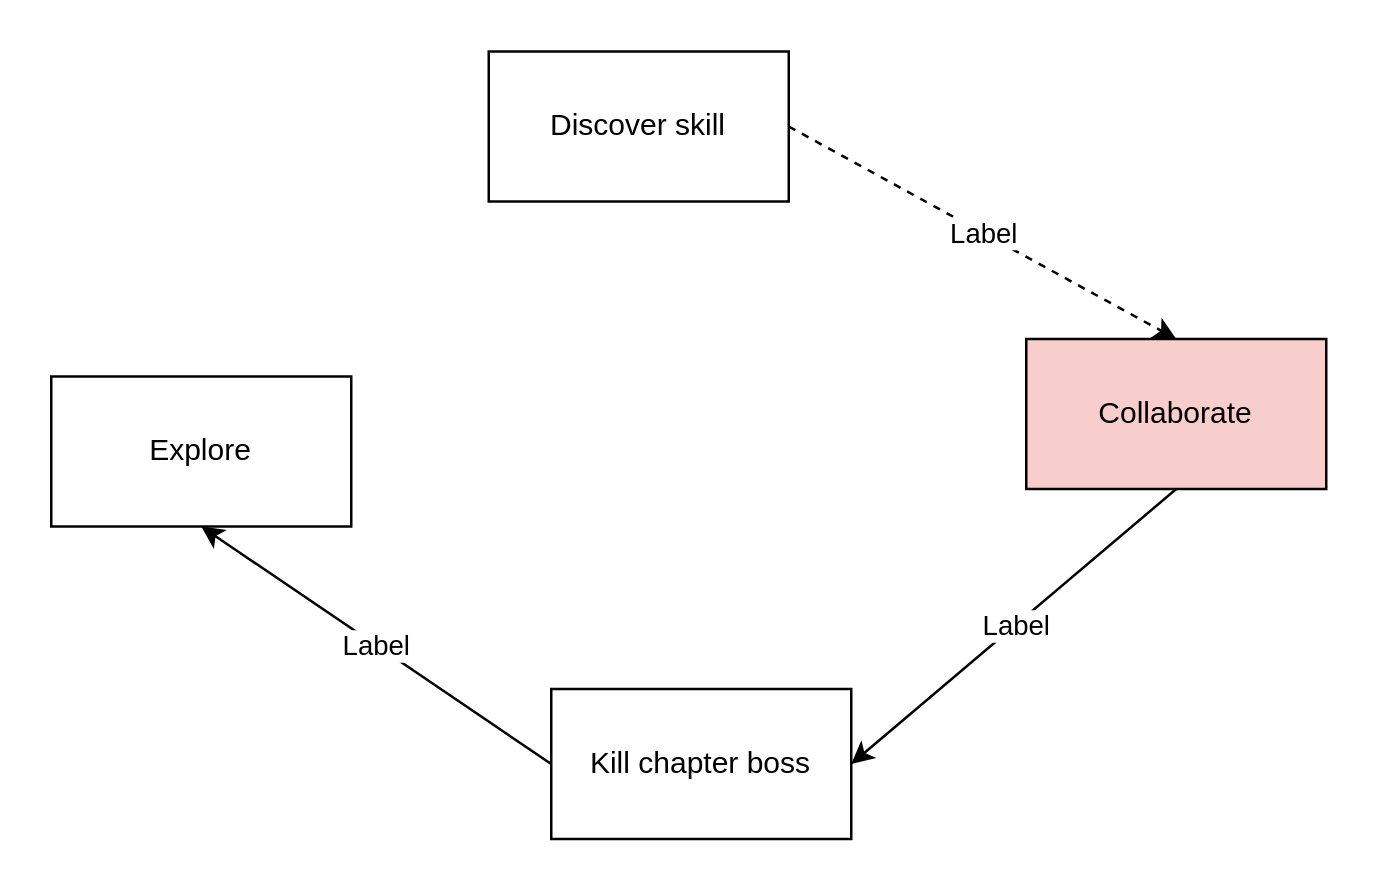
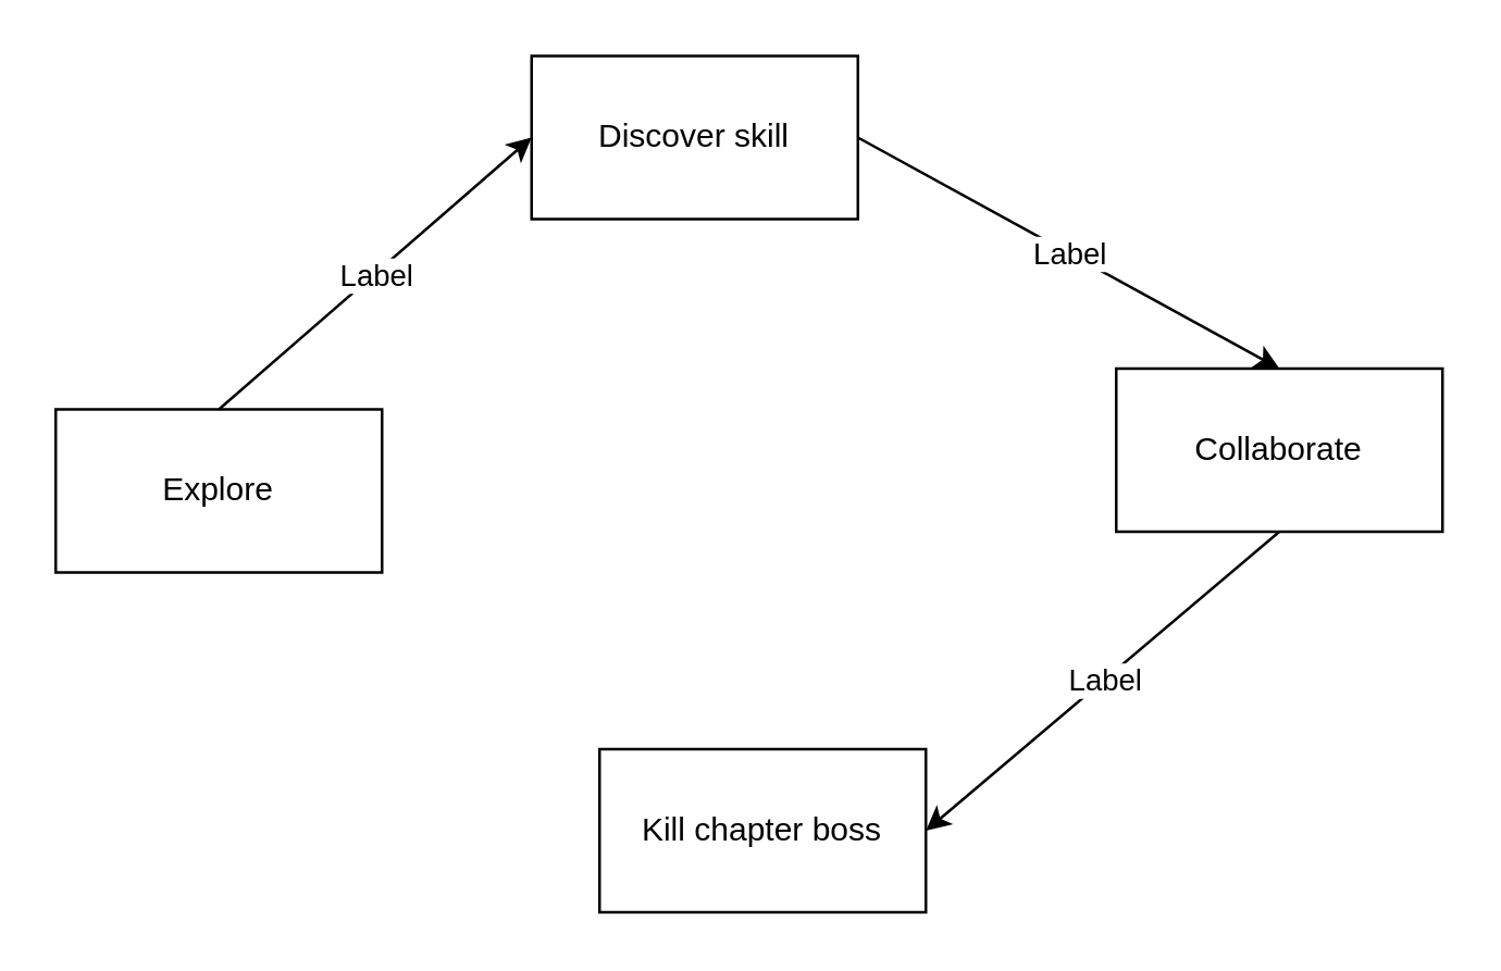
- <mxCell id="8" value="" style="endArrow=classic;html=1;rounded=0;exitX=1;exitY=0.5;exitDx=0;exitDy=0;entryX=0.5;entryY=0;entryDx=0;entryDy=0;dashed=1;" edge="1" parent="1" source="3" target="4"><mxGeometry relative="1" as="geometry"><mxPoint x="290" y="185" as="sourcePoint" /><mxPoint x="390" y="185" as="targetPoint" /></mxGeometry></mxCell>
+ <mxCell id="8" value="" style="endArrow=classic;html=1;rounded=0;exitX=1;exitY=0.5;exitDx=0;exitDy=0;entryX=0.5;entryY=0;entryDx=0;entryDy=0;" edge="1" parent="1" source="3" target="4"><mxGeometry relative="1" as="geometry"><mxPoint x="290" y="185" as="sourcePoint" /><mxPoint x="390" y="185" as="targetPoint" /></mxGeometry></mxCell>
+ <mxCell id="6" value="" style="endArrow=classic;html=1;rounded=0;entryX=0;entryY=0.5;entryDx=0;entryDy=0;exitX=0.5;exitY=0;exitDx=0;exitDy=0;" edge="1" parent="1" source="2" target="3"><mxGeometry relative="1" as="geometry"><mxPoint x="140" y="94.5" as="sourcePoint" /><mxPoint x="190" y="95" as="targetPoint" /></mxGeometry></mxCell>
+ <mxCell id="7" value="Label" style="edgeLabel;resizable=0;html=1;;align=center;verticalAlign=middle;" connectable="0" vertex="1" parent="6"><mxGeometry relative="1" as="geometry" /></mxCell>
- <mxCell id="4" value="Collaborate" style="rounded=0;whiteSpace=wrap;html=1;fillColor=#f8cecc;" parent="1" vertex="1"><mxGeometry x="410" y="135" width="120" height="60" as="geometry" /></mxCell>
+ <mxCell id="4" value="Collaborate" style="rounded=0;whiteSpace=wrap;html=1;" parent="1" vertex="1"><mxGeometry x="410" y="135" width="120" height="60" as="geometry" /></mxCell>
- <mxCell id="12" value="" style="endArrow=classic;html=1;rounded=0;exitX=0;exitY=0.5;exitDx=0;exitDy=0;entryX=0.5;entryY=1;entryDx=0;entryDy=0;" edge="1" parent="1" source="5" target="2"><mxGeometry relative="1" as="geometry"><mxPoint x="290" y="185" as="sourcePoint" /><mxPoint x="390" y="185" as="targetPoint" /></mxGeometry></mxCell>
- <mxCell id="13" value="Label" style="edgeLabel;resizable=0;html=1;;align=center;verticalAlign=middle;" connectable="0" vertex="1" parent="12"><mxGeometry relative="1" as="geometry" /></mxCell>
